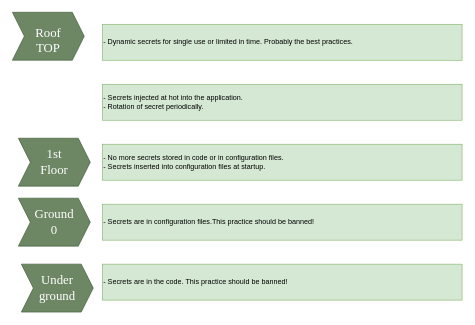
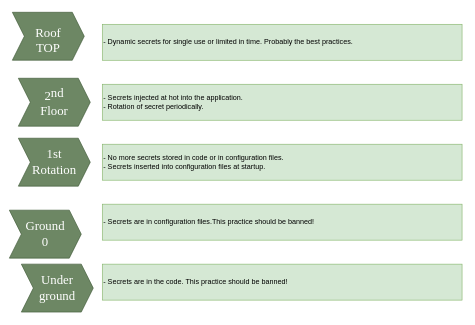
+ <mxCell id="4" value="&lt;br/&gt;&lt;br/&gt;&lt;p style=&quot;margin-top: 0pt ; margin-bottom: 0pt ; margin-left: 0in&quot;&gt;&lt;span style=&quot;font-size: 16.0pt ; font-family: &amp;#34;calibri&amp;#34; ; color: white&quot;&gt;2&lt;/span&gt;&lt;span style=&quot;font-size: 16.0pt ; font-family: &amp;#34;calibri&amp;#34; ; color: white ; vertical-align: super&quot;&gt;nd&lt;/span&gt;&lt;span style=&quot;font-size: 16.0pt ; font-family: &amp;#34;calibri&amp;#34; ; color: white&quot;&gt; &lt;/span&gt;&lt;span style=&quot;font-size: 16.0pt ; font-family: &amp;#34;calibri&amp;#34; ; color: white&quot;&gt;&lt;br&gt;&lt;/span&gt;&lt;/p&gt;&lt;p style=&quot;margin-top: 0pt ; margin-bottom: 0pt ; margin-left: 0in&quot;&gt;&lt;span style=&quot;font-size: 16.0pt ; font-family: &amp;#34;calibri&amp;#34; ; color: white&quot;&gt;Floor&lt;/span&gt;&lt;/p&gt;&lt;br/&gt;&lt;br/&gt;" style="shape=step;perimeter=stepPerimeter;whiteSpace=wrap;html=1;fixedSize=1;fillColor=#6d8764;strokeColor=#3A5431;fontColor=#ffffff;" vertex="1" parent="1"><mxGeometry x="30" y="130" width="120" height="80" as="geometry" /></mxCell>
- <mxCell id="6" value="&lt;br/&gt;&lt;br/&gt;&lt;p style=&quot;margin-top: 0pt ; margin-bottom: 0pt ; margin-left: 0in&quot;&gt;&lt;span style=&quot;font-size: 16.0pt ; font-family: &amp;#34;calibri&amp;#34; ; color: white&quot;&gt;1st &lt;/span&gt;&lt;span style=&quot;font-size: 16.0pt ; font-family: &amp;#34;calibri&amp;#34; ; color: white&quot;&gt;&lt;br&gt;&lt;/span&gt;&lt;/p&gt;&lt;p style=&quot;margin-top: 0pt ; margin-bottom: 0pt ; margin-left: 0in&quot;&gt;&lt;span style=&quot;font-size: 16.0pt ; font-family: &amp;#34;calibri&amp;#34; ; color: white&quot;&gt;Floor&lt;/span&gt;&lt;/p&gt;&lt;br/&gt;&lt;br/&gt;" style="shape=step;perimeter=stepPerimeter;whiteSpace=wrap;html=1;fixedSize=1;fillColor=#6d8764;strokeColor=#3A5431;fontColor=#ffffff;" vertex="1" parent="1"><mxGeometry x="30" y="230" width="120" height="80" as="geometry" /></mxCell>
+ <mxCell id="6" value="&lt;br/&gt;&lt;br/&gt;&lt;p style=&quot;margin-top: 0pt ; margin-bottom: 0pt ; margin-left: 0in&quot;&gt;&lt;span style=&quot;font-size: 16.0pt ; font-family: &amp;#34;calibri&amp;#34; ; color: white&quot;&gt;1st &lt;/span&gt;&lt;span style=&quot;font-size: 16.0pt ; font-family: &amp;#34;calibri&amp;#34; ; color: white&quot;&gt;&lt;br&gt;&lt;/span&gt;&lt;/p&gt;&lt;p style=&quot;margin-top: 0pt ; margin-bottom: 0pt ; margin-left: 0in&quot;&gt;&lt;span style=&quot;font-size: 16.0pt ; font-family: &amp;#34;calibri&amp;#34; ; color: white&quot;&gt;Rotation&lt;/span&gt;&lt;/p&gt;&lt;br/&gt;&lt;br/&gt;" style="shape=step;perimeter=stepPerimeter;whiteSpace=wrap;html=1;fixedSize=1;fillColor=#6d8764;strokeColor=#3A5431;fontColor=#ffffff;" vertex="1" parent="1"><mxGeometry x="30" y="230" width="120" height="80" as="geometry" /></mxCell>
- <mxCell id="8" value="&lt;br/&gt;&lt;br/&gt;&lt;p style=&quot;margin-top: 0pt ; margin-bottom: 0pt ; margin-left: 0in&quot;&gt;&lt;span style=&quot;font-size: 16.0pt ; font-family: &amp;#34;calibri&amp;#34; ; color: white&quot;&gt;Ground &lt;br&gt;&lt;/span&gt;&lt;/p&gt;&lt;p style=&quot;margin-top: 0pt ; margin-bottom: 0pt ; margin-left: 0in&quot;&gt;&lt;span style=&quot;font-size: 16.0pt ; font-family: &amp;#34;calibri&amp;#34; ; color: white&quot;&gt;0&lt;/span&gt;&lt;/p&gt;&lt;br/&gt;&lt;br/&gt;" style="shape=step;perimeter=stepPerimeter;whiteSpace=wrap;html=1;fixedSize=1;fillColor=#6d8764;strokeColor=#3A5431;fontColor=#ffffff;" vertex="1" parent="1"><mxGeometry x="30" y="330" width="120" height="80" as="geometry" /></mxCell>
+ <mxCell id="8" value="&lt;br/&gt;&lt;br/&gt;&lt;p style=&quot;margin-top: 0pt ; margin-bottom: 0pt ; margin-left: 0in&quot;&gt;&lt;span style=&quot;font-size: 16.0pt ; font-family: &amp;#34;calibri&amp;#34; ; color: white&quot;&gt;Ground &lt;br&gt;&lt;/span&gt;&lt;/p&gt;&lt;p style=&quot;margin-top: 0pt ; margin-bottom: 0pt ; margin-left: 0in&quot;&gt;&lt;span style=&quot;font-size: 16.0pt ; font-family: &amp;#34;calibri&amp;#34; ; color: white&quot;&gt;0&lt;/span&gt;&lt;/p&gt;&lt;br/&gt;&lt;br/&gt;" style="shape=step;perimeter=stepPerimeter;whiteSpace=wrap;html=1;fixedSize=1;fillColor=#6d8764;strokeColor=#3A5431;fontColor=#ffffff;" vertex="1" parent="1"><mxGeometry x="15" y="350" width="120" height="80" as="geometry" /></mxCell>
